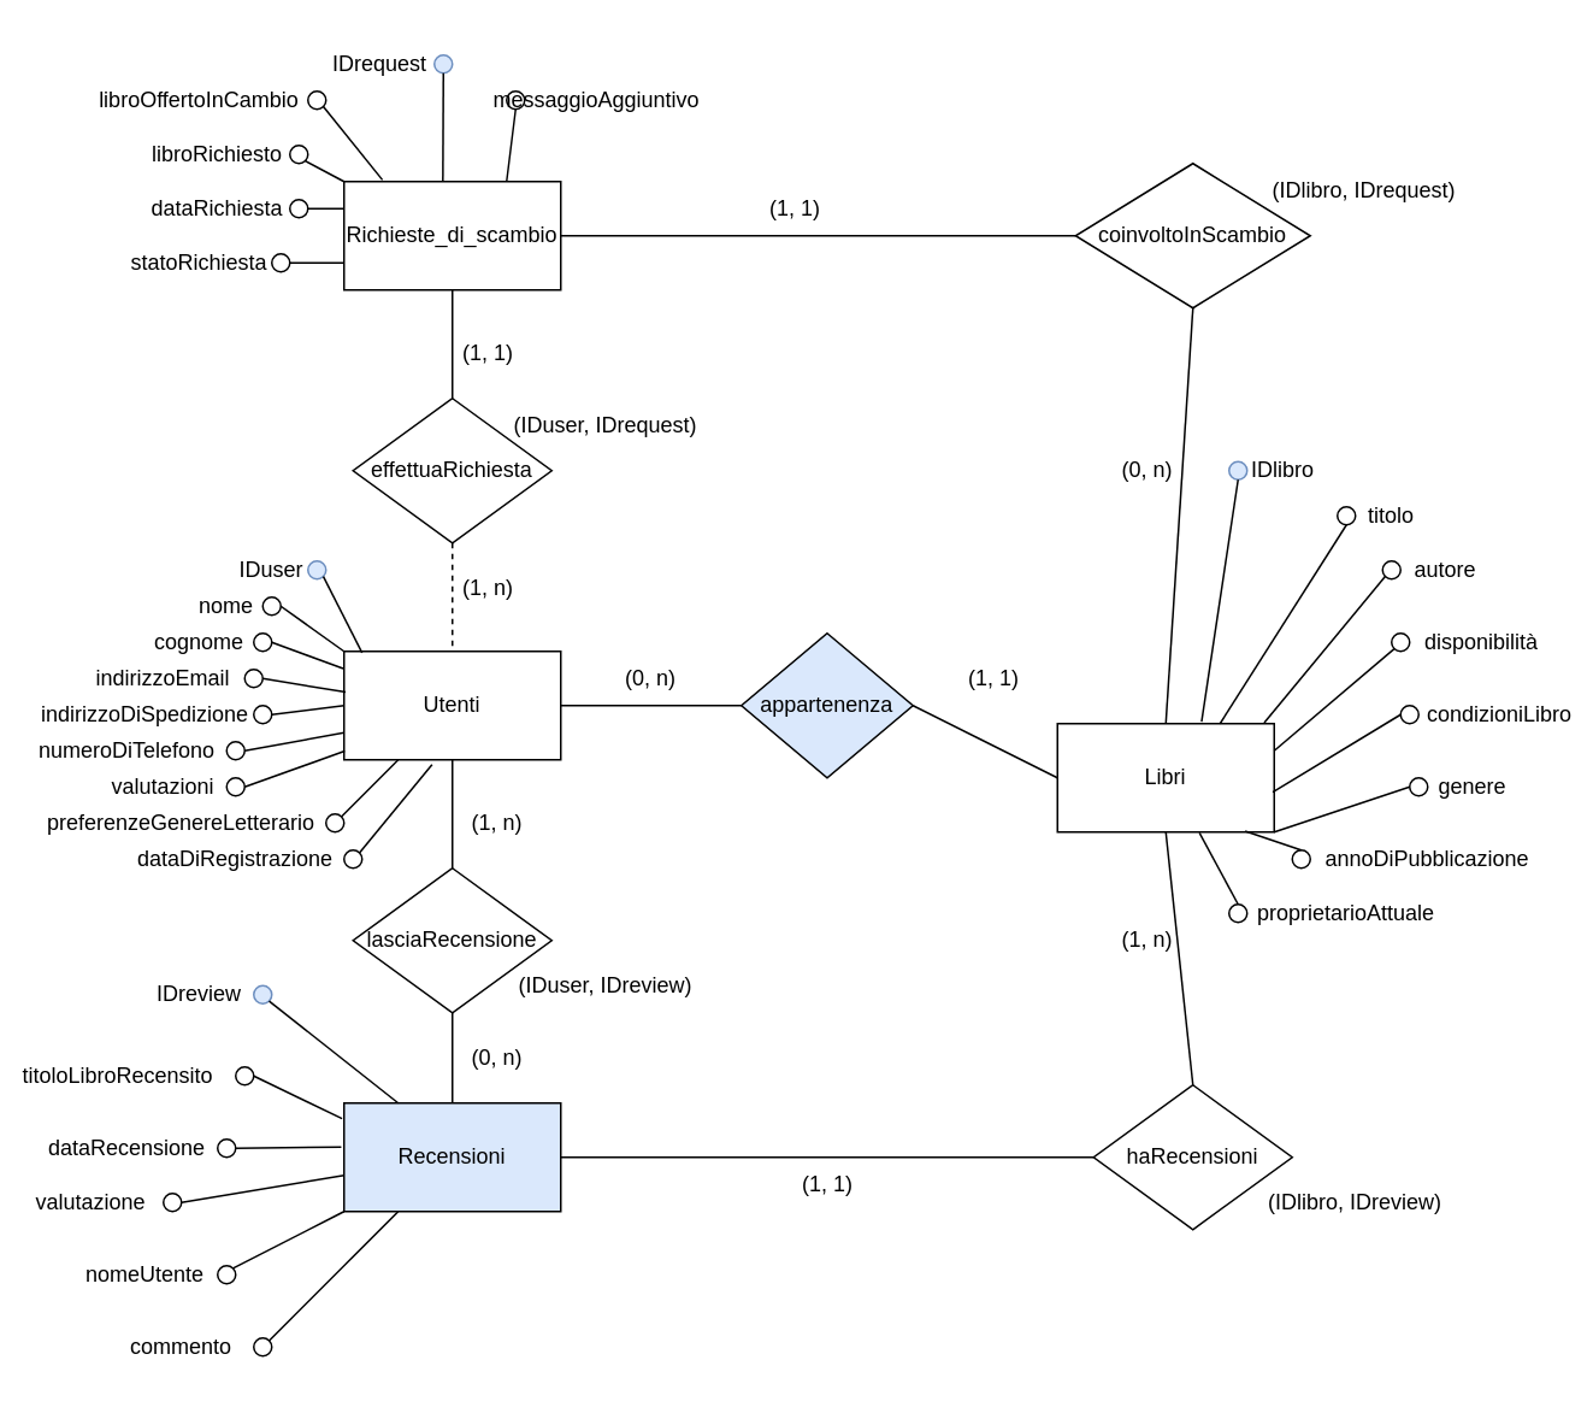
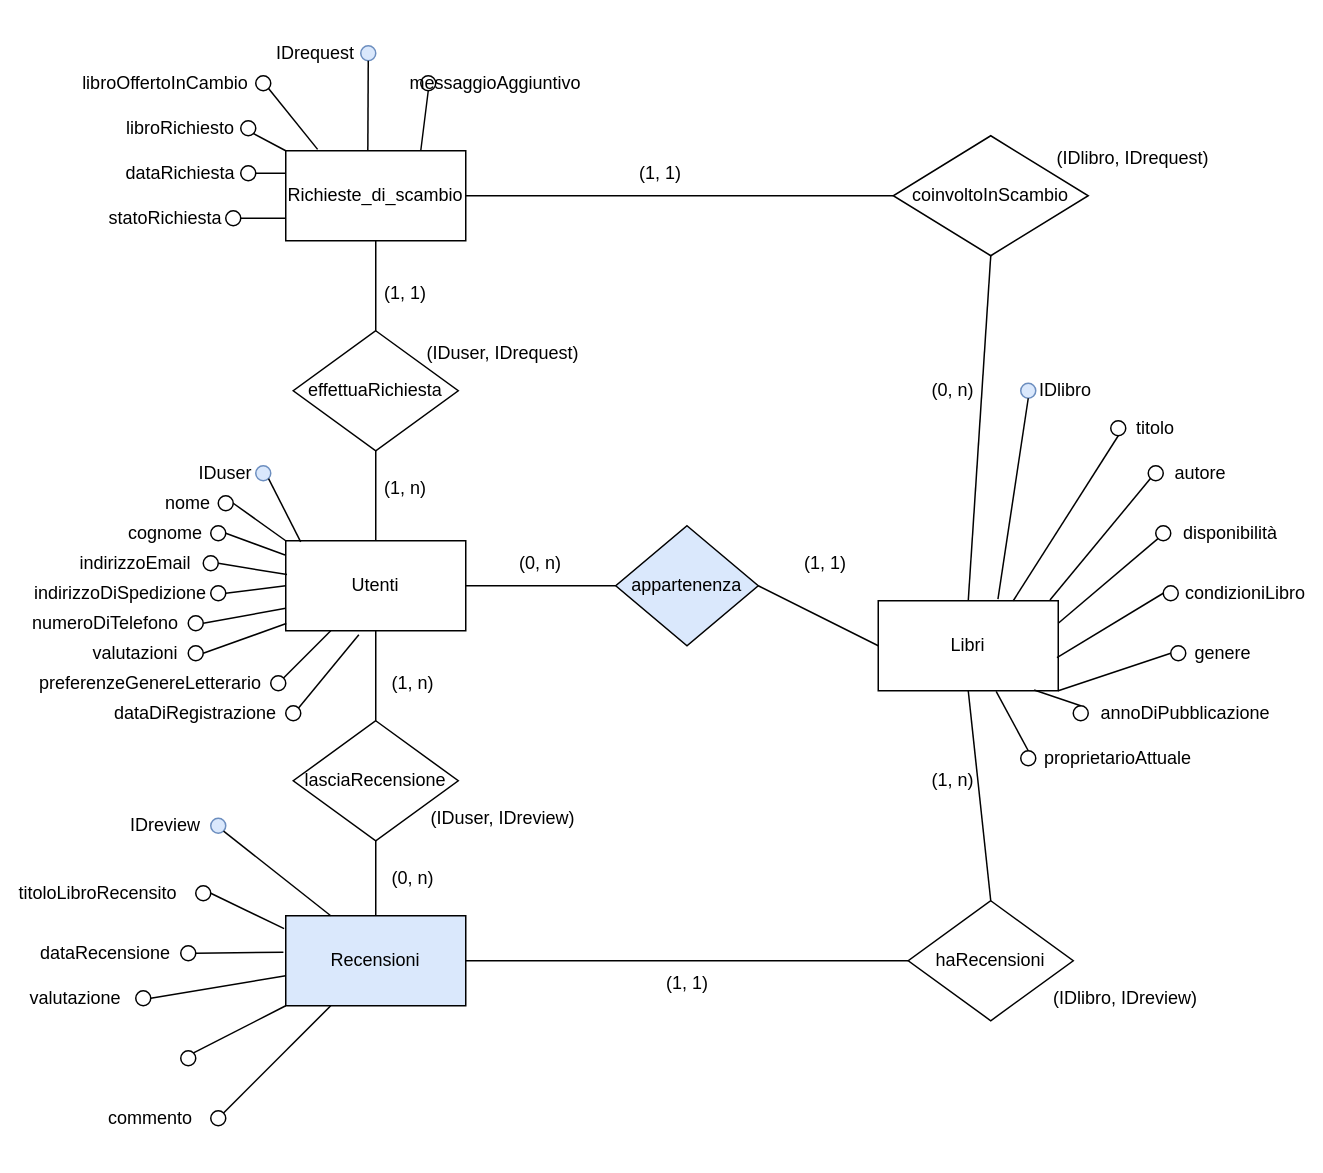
- <mxCell id="16" value="" style="endArrow=none;html=1;rounded=0;exitX=0.5;exitY=1;exitDx=0;exitDy=0;entryX=0.5;entryY=0;entryDx=0;entryDy=0;dashed=1;" parent="1" source="9" target="3" edge="1"><mxGeometry width="50" height="50" relative="1" as="geometry"><mxPoint x="480" y="310" as="sourcePoint" /><mxPoint x="530" y="260" as="targetPoint" /></mxGeometry></mxCell>
+ <mxCell id="16" value="" style="endArrow=none;html=1;rounded=0;exitX=0.5;exitY=1;exitDx=0;exitDy=0;entryX=0.5;entryY=0;entryDx=0;entryDy=0;" parent="1" source="9" target="3" edge="1"><mxGeometry width="50" height="50" relative="1" as="geometry"><mxPoint x="480" y="310" as="sourcePoint" /><mxPoint x="530" y="260" as="targetPoint" /></mxGeometry></mxCell>
- <mxCell id="43" value="nomeUtente" style="text;html=1;align=center;verticalAlign=middle;whiteSpace=wrap;rounded=0;" parent="1" vertex="1"><mxGeometry x="50" y="690" width="60" height="30" as="geometry" /></mxCell>
